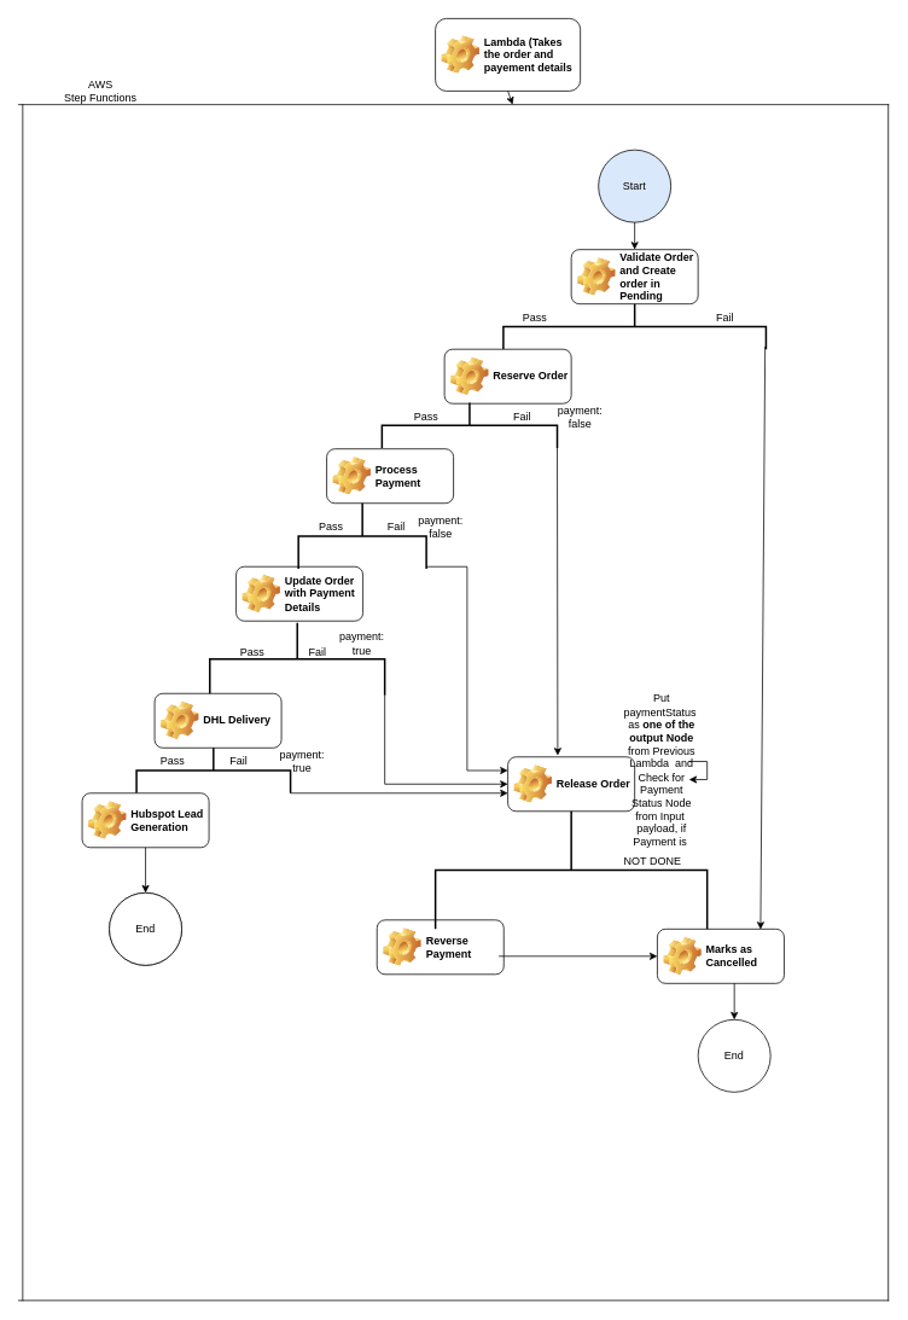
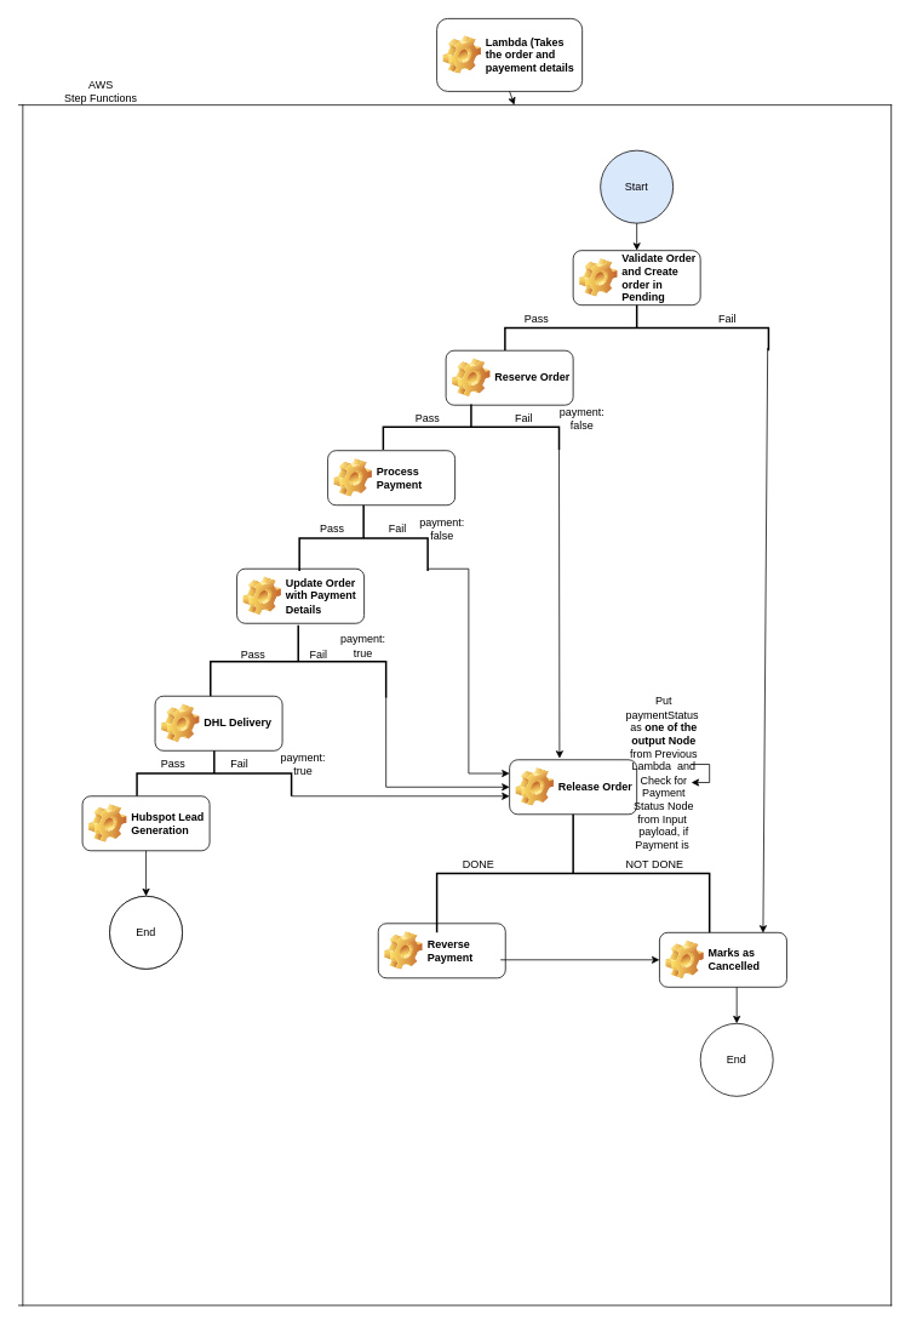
+ <mxCell id="28" value="DONE" style="text;html=1;strokeColor=none;fillColor=none;align=center;verticalAlign=middle;whiteSpace=wrap;rounded=0;" parent="1" vertex="1"><mxGeometry x="495.5" y="935" width="60" height="30" as="geometry" /></mxCell>
